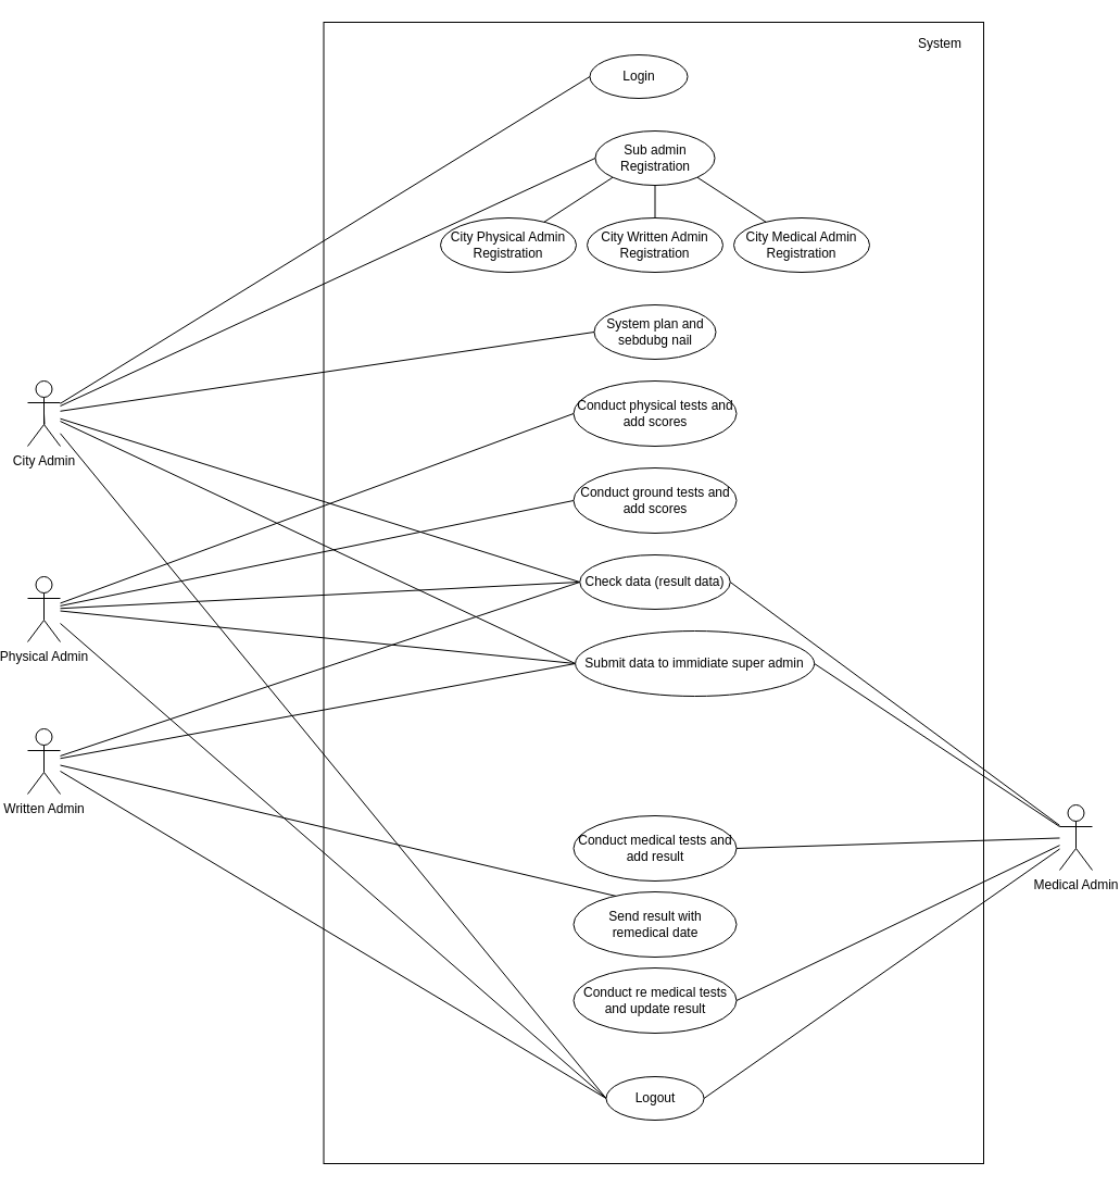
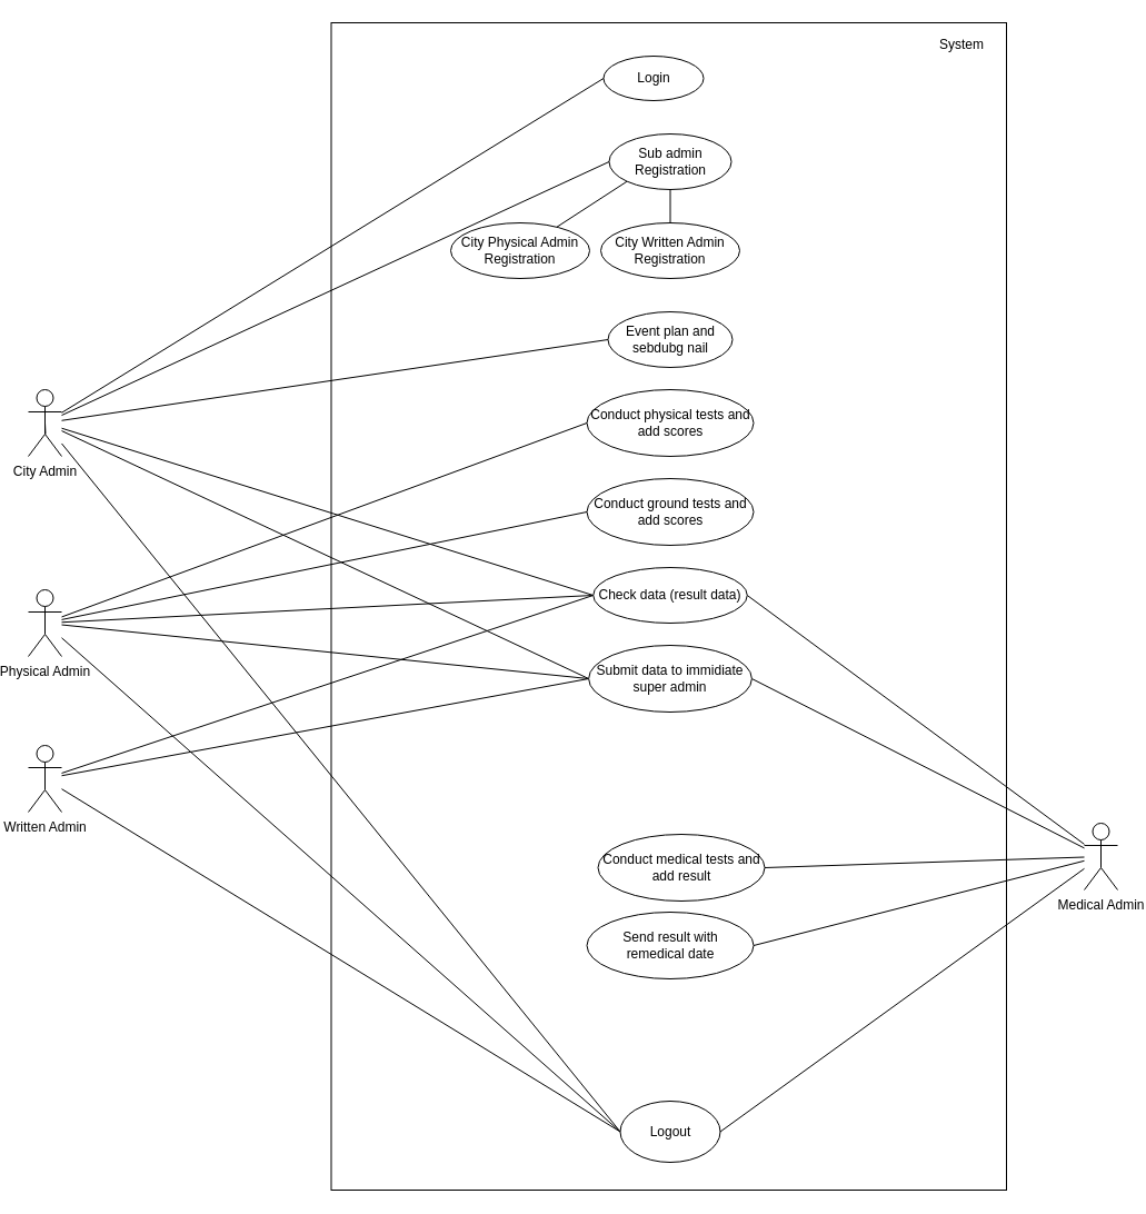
- <mxCell id="8" style="edgeStyle=none;rounded=0;orthogonalLoop=1;jettySize=auto;html=1;exitX=1;exitY=1;exitDx=0;exitDy=0;endArrow=none;endFill=0;" edge="1" parent="1" source="10" target="29"><mxGeometry relative="1" as="geometry" /></mxCell>
- <mxCell id="29" value="City Medical Admin Registration" style="ellipse;whiteSpace=wrap;html=1;" vertex="1" parent="1"><mxGeometry x="670" y="200" width="125" height="50" as="geometry" /></mxCell>
- <mxCell id="12" value="System plan and sebdubg nail" style="ellipse;whiteSpace=wrap;html=1;" parent="1" vertex="1"><mxGeometry x="541.5" y="280" width="112" height="50" as="geometry" /></mxCell>
+ <mxCell id="12" value="Event plan and sebdubg nail" style="ellipse;whiteSpace=wrap;html=1;" parent="1" vertex="1"><mxGeometry x="541.5" y="280" width="112" height="50" as="geometry" /></mxCell>
- <mxCell id="19" value="Submit data to immidiate super admin" style="ellipse;whiteSpace=wrap;html=1;" parent="1" vertex="1"><mxGeometry x="524.13" y="580" width="220" height="60" as="geometry" /></mxCell>
+ <mxCell id="19" value="Submit data to immidiate super admin" style="ellipse;whiteSpace=wrap;html=1;" parent="1" vertex="1"><mxGeometry x="524.13" y="580" width="146.75" height="60" as="geometry" /></mxCell>
- <mxCell id="40" style="edgeStyle=none;rounded=0;orthogonalLoop=1;jettySize=auto;html=1;exitX=1;exitY=0.5;exitDx=0;exitDy=0;endArrow=none;endFill=0;" edge="1" parent="1" source="41" target="44"><mxGeometry relative="1" as="geometry" /></mxCell>
+ <mxCell id="40" style="edgeStyle=none;rounded=0;orthogonalLoop=1;jettySize=auto;html=1;exitX=1;exitY=0.5;exitDx=0;exitDy=0;endArrow=none;endFill=0;" edge="1" parent="1" source="41" target="45"><mxGeometry relative="1" as="geometry" /></mxCell>
- <mxCell id="39" value="Conduct medical tests and add result" style="ellipse;whiteSpace=wrap;html=1;" vertex="1" parent="1"><mxGeometry x="522.5" y="750" width="150" height="60" as="geometry" /></mxCell>
+ <mxCell id="39" value="Conduct medical tests and add result" style="ellipse;whiteSpace=wrap;html=1;" vertex="1" parent="1"><mxGeometry x="532.5" y="750" width="150" height="60" as="geometry" /></mxCell>
- <mxCell id="42" style="edgeStyle=none;rounded=0;orthogonalLoop=1;jettySize=auto;html=1;exitX=1;exitY=0.5;exitDx=0;exitDy=0;endArrow=none;endFill=0;" edge="1" parent="1" source="43" target="45"><mxGeometry relative="1" as="geometry" /></mxCell>
- <mxCell id="43" value="Conduct re medical tests and update result" style="ellipse;whiteSpace=wrap;html=1;" vertex="1" parent="1"><mxGeometry x="522.5" y="890" width="150" height="60" as="geometry" /></mxCell>
- <mxCell id="27" value="Logout" style="ellipse;whiteSpace=wrap;html=1;" parent="1" vertex="1"><mxGeometry x="552.51" y="990" width="90" height="40" as="geometry" /></mxCell>
+ <mxCell id="27" value="Logout" style="ellipse;whiteSpace=wrap;html=1;" parent="1" vertex="1"><mxGeometry x="552.51" y="990" width="90" height="55" as="geometry" /></mxCell>
